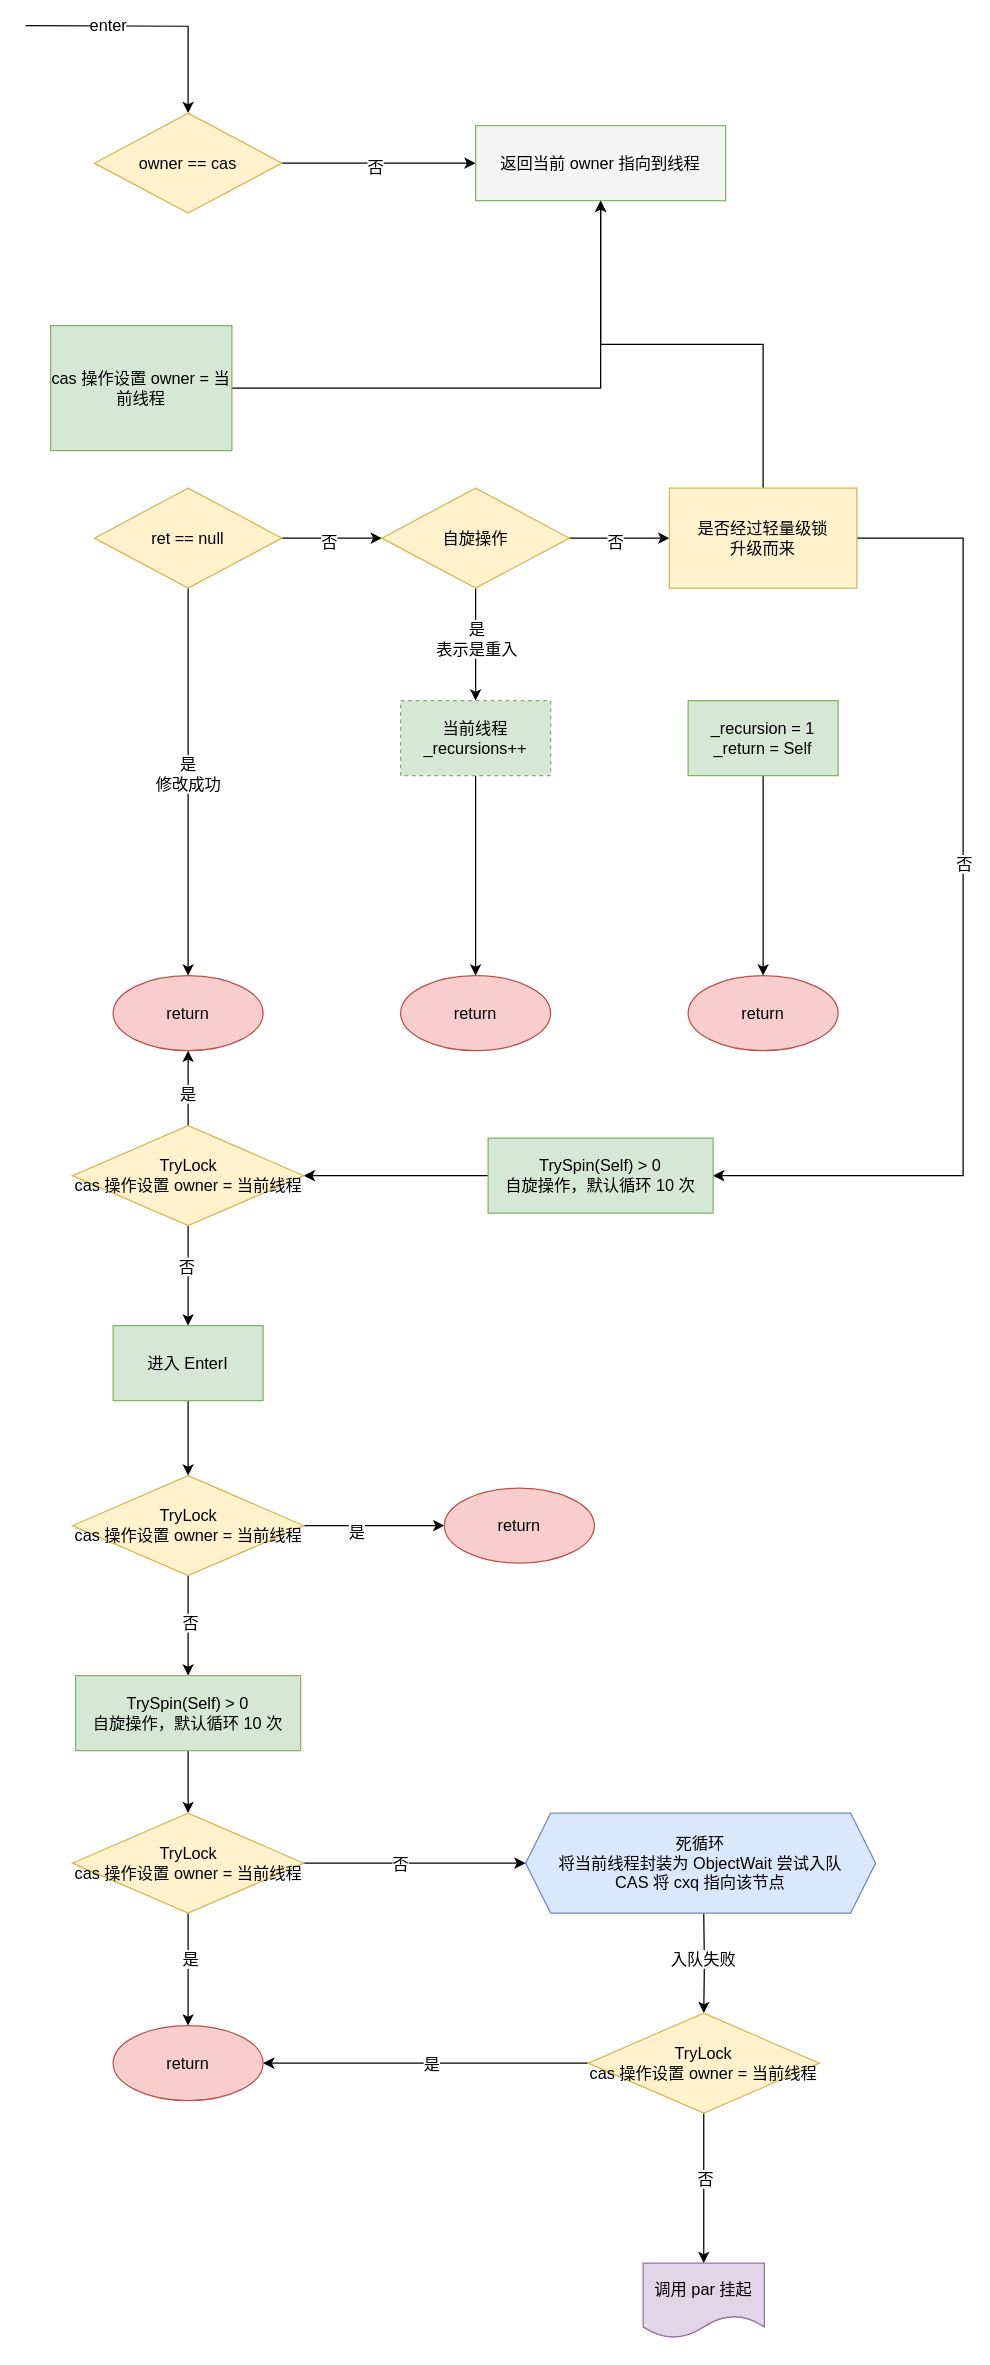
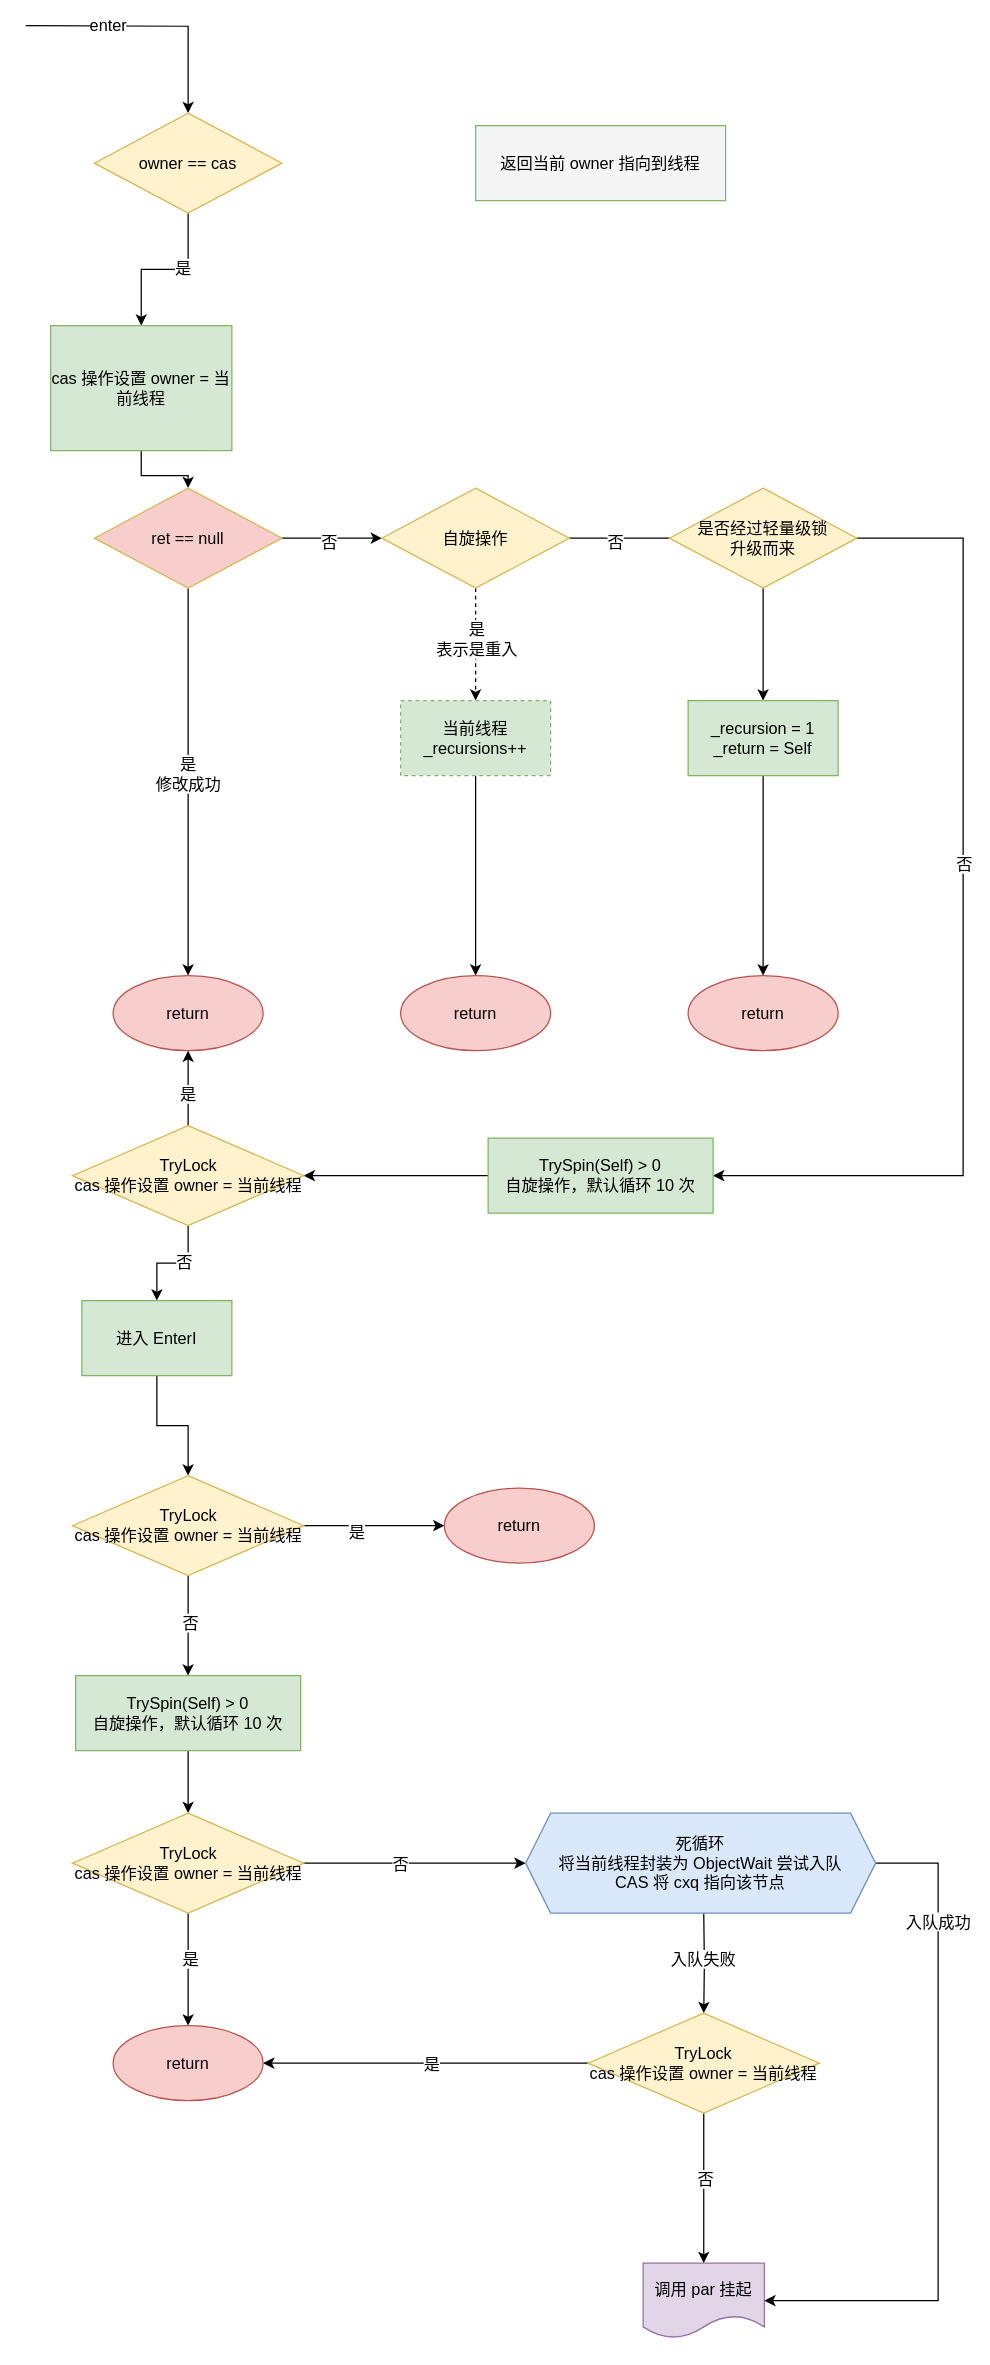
- <mxCell id="4" style="edgeStyle=orthogonalEdgeStyle;rounded=0;orthogonalLoop=1;jettySize=auto;html=1;exitX=1;exitY=0.5;exitDx=0;exitDy=0;labelBackgroundColor=none;fontSize=13;fontColor=#000000;startArrow=none;startFill=0;endArrow=classic;endFill=1;" edge="1" parent="1" source="30" target="8"><mxGeometry relative="1" as="geometry"><mxPoint x="240" y="130" as="sourcePoint" /></mxGeometry></mxCell>
- <mxCell id="5" value="否" style="edgeLabel;html=1;align=center;verticalAlign=middle;resizable=0;points=[];fontSize=13;fontColor=#000000;" vertex="1" connectable="0" parent="4"><mxGeometry x="-0.043" y="-2" relative="1" as="geometry"><mxPoint as="offset" /></mxGeometry></mxCell>
+ <mxCell id="2" value="" style="edgeStyle=orthogonalEdgeStyle;rounded=0;orthogonalLoop=1;jettySize=auto;html=1;labelBackgroundColor=none;fontSize=13;fontColor=#000000;startArrow=none;startFill=0;endArrow=classic;endFill=1;exitX=0.5;exitY=1;exitDx=0;exitDy=0;" edge="1" parent="1" source="30" target="10"><mxGeometry relative="1" as="geometry"><mxPoint x="150" y="170" as="sourcePoint" /></mxGeometry></mxCell>
+ <mxCell id="3" value="是" style="edgeLabel;html=1;align=center;verticalAlign=middle;resizable=0;points=[];fontSize=13;fontColor=#000000;" vertex="1" connectable="0" parent="2"><mxGeometry x="-0.222" y="-2" relative="1" as="geometry"><mxPoint as="offset" /></mxGeometry></mxCell>
- <mxCell id="24" value="" style="edgeStyle=orthogonalEdgeStyle;rounded=0;orthogonalLoop=1;jettySize=auto;html=1;labelBackgroundColor=none;fontSize=13;fontColor=#000000;startArrow=none;startFill=0;endArrow=classic;endFill=1;" edge="1" parent="1" source="27" target="8"><mxGeometry relative="1" as="geometry" /></mxCell>
+ <mxCell id="24" value="" style="edgeStyle=orthogonalEdgeStyle;rounded=0;orthogonalLoop=1;jettySize=auto;html=1;labelBackgroundColor=none;fontSize=13;fontColor=#000000;startArrow=none;startFill=0;endArrow=classic;endFill=1;" edge="1" parent="1" source="27" target="29"><mxGeometry relative="1" as="geometry" /></mxCell>
- <mxCell id="9" value="" style="edgeStyle=orthogonalEdgeStyle;rounded=0;orthogonalLoop=1;jettySize=auto;html=1;labelBackgroundColor=none;fontSize=13;fontColor=#000000;startArrow=none;startFill=0;endArrow=classic;endFill=1;" edge="1" parent="1" source="10" target="8"><mxGeometry relative="1" as="geometry" /></mxCell>
+ <mxCell id="9" value="" style="edgeStyle=orthogonalEdgeStyle;rounded=0;orthogonalLoop=1;jettySize=auto;html=1;labelBackgroundColor=none;fontSize=13;fontColor=#000000;startArrow=none;startFill=0;endArrow=classic;endFill=1;" edge="1" parent="1" source="10" target="15"><mxGeometry relative="1" as="geometry" /></mxCell>
- <mxCell id="15" value="ret == null" style="rhombus;whiteSpace=wrap;html=1;fontSize=13;fillColor=#fff2cc;labelBackgroundColor=none;strokeColor=#d6b656;" vertex="1" parent="1"><mxGeometry x="75" y="390" width="150" height="80" as="geometry" /></mxCell>
+ <mxCell id="15" value="ret == null" style="rhombus;whiteSpace=wrap;html=1;fontSize=13;fillColor=#f8cecc;labelBackgroundColor=none;strokeColor=#d6b656;" vertex="1" parent="1"><mxGeometry x="75" y="390" width="150" height="80" as="geometry" /></mxCell>
- <mxCell id="19" value="" style="edgeStyle=orthogonalEdgeStyle;rounded=0;orthogonalLoop=1;jettySize=auto;html=1;labelBackgroundColor=none;fontSize=13;fontColor=#000000;startArrow=none;startFill=0;endArrow=classic;endFill=1;" edge="1" parent="1" source="21" target="27"><mxGeometry relative="1" as="geometry" /></mxCell>
+ <mxCell id="19" value="" style="edgeStyle=orthogonalEdgeStyle;rounded=0;orthogonalLoop=1;jettySize=auto;html=1;labelBackgroundColor=none;fontSize=13;fontColor=#000000;startArrow=none;startFill=0;endArrow=none;endFill=1;" edge="1" parent="1" source="21" target="27"><mxGeometry relative="1" as="geometry" /></mxCell>
- <mxCell id="27" value="是否经过轻量级锁&lt;br&gt;升级而来" style="whiteSpace=wrap;html=1;fontSize=13;fillColor=#fff2cc;labelBackgroundColor=none;strokeColor=#d6b656;rounded=0;" vertex="1" parent="1"><mxGeometry x="535" y="390" width="150" height="80" as="geometry" /></mxCell>
+ <mxCell id="27" value="是否经过轻量级锁&lt;br&gt;升级而来" style="rhombus;whiteSpace=wrap;html=1;fontSize=13;fillColor=#fff2cc;labelBackgroundColor=none;strokeColor=#d6b656;" vertex="1" parent="1"><mxGeometry x="535" y="390" width="150" height="80" as="geometry" /></mxCell>
- <mxCell id="17" style="edgeStyle=orthogonalEdgeStyle;rounded=0;orthogonalLoop=1;jettySize=auto;html=1;exitX=0.5;exitY=1;exitDx=0;exitDy=0;entryX=0.5;entryY=0;entryDx=0;entryDy=0;labelBackgroundColor=none;fontSize=13;fontColor=#000000;startArrow=none;startFill=0;endArrow=classic;endFill=1;" edge="1" parent="1" source="21" target="23"><mxGeometry relative="1" as="geometry" /></mxCell>
+ <mxCell id="17" style="edgeStyle=orthogonalEdgeStyle;rounded=0;orthogonalLoop=1;jettySize=auto;html=1;exitX=0.5;exitY=1;exitDx=0;exitDy=0;entryX=0.5;entryY=0;entryDx=0;entryDy=0;labelBackgroundColor=none;fontSize=13;fontColor=#000000;startArrow=none;startFill=0;endArrow=classic;endFill=1;dashed=1;" edge="1" parent="1" source="21" target="23"><mxGeometry relative="1" as="geometry" /></mxCell>
- <mxCell id="39" value="进入 EnterI" style="whiteSpace=wrap;html=1;fontSize=13;labelBackgroundColor=none;fillColor=#d5e8d4;strokeColor=#82b366;" vertex="1" parent="1"><mxGeometry x="90" y="1060" width="120" height="60" as="geometry" /></mxCell>
+ <mxCell id="39" value="进入 EnterI" style="whiteSpace=wrap;html=1;fontSize=13;labelBackgroundColor=none;fillColor=#d5e8d4;strokeColor=#82b366;" vertex="1" parent="1"><mxGeometry x="65" y="1040" width="120" height="60" as="geometry" /></mxCell>
+ <mxCell id="64" style="edgeStyle=orthogonalEdgeStyle;rounded=0;orthogonalLoop=1;jettySize=auto;html=1;exitX=1;exitY=0.5;exitDx=0;exitDy=0;entryX=1;entryY=0.5;entryDx=0;entryDy=0;labelBackgroundColor=none;fontSize=13;fontColor=#000000;startArrow=none;startFill=0;endArrow=classic;endFill=1;" edge="1" parent="1" source="66" target="54"><mxGeometry relative="1" as="geometry"><Array as="points"><mxPoint x="750" y="1490" /><mxPoint x="750" y="1840" /></Array></mxGeometry></mxCell>
+ <mxCell id="65" value="入队成功" style="edgeLabel;html=1;align=center;verticalAlign=middle;resizable=0;points=[];fontSize=13;fontColor=#000000;" vertex="1" connectable="0" parent="64"><mxGeometry x="-0.645" y="-1" relative="1" as="geometry"><mxPoint as="offset" /></mxGeometry></mxCell>
